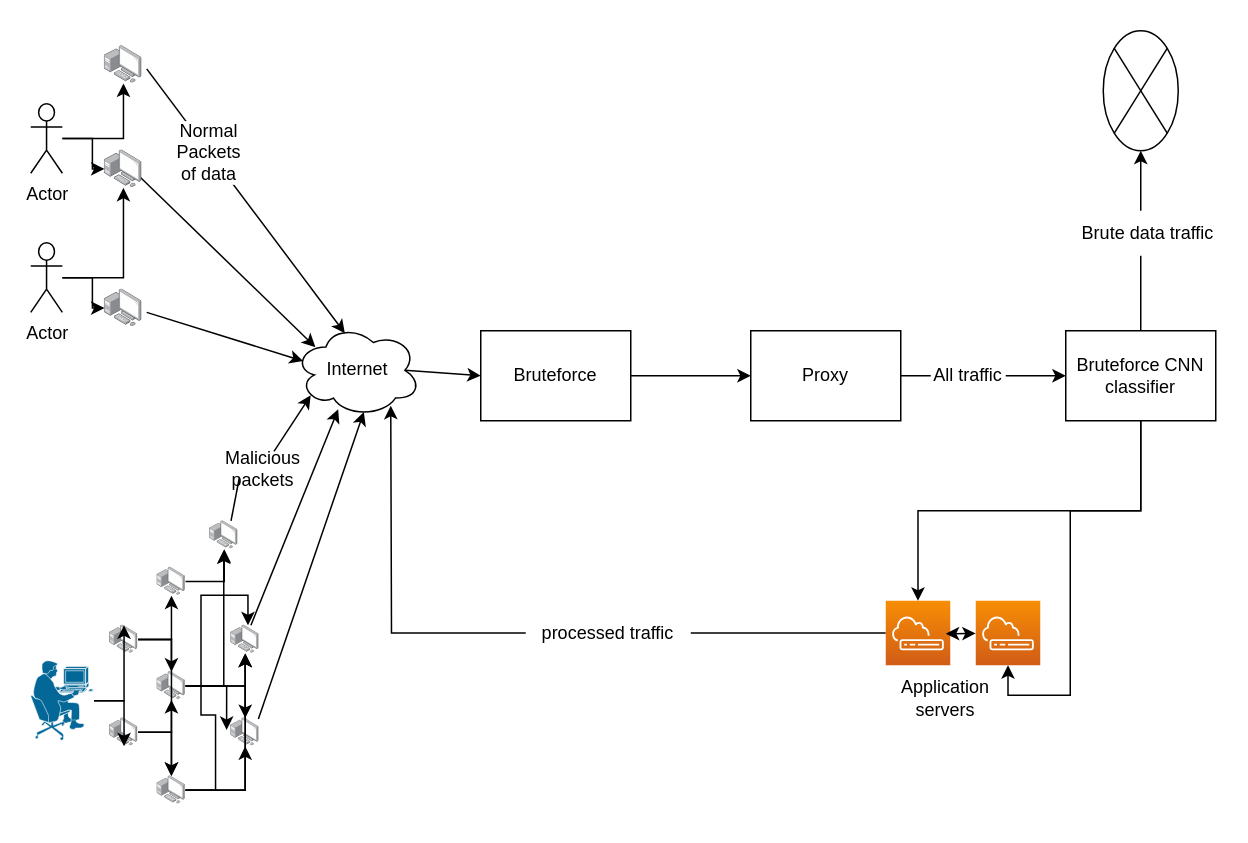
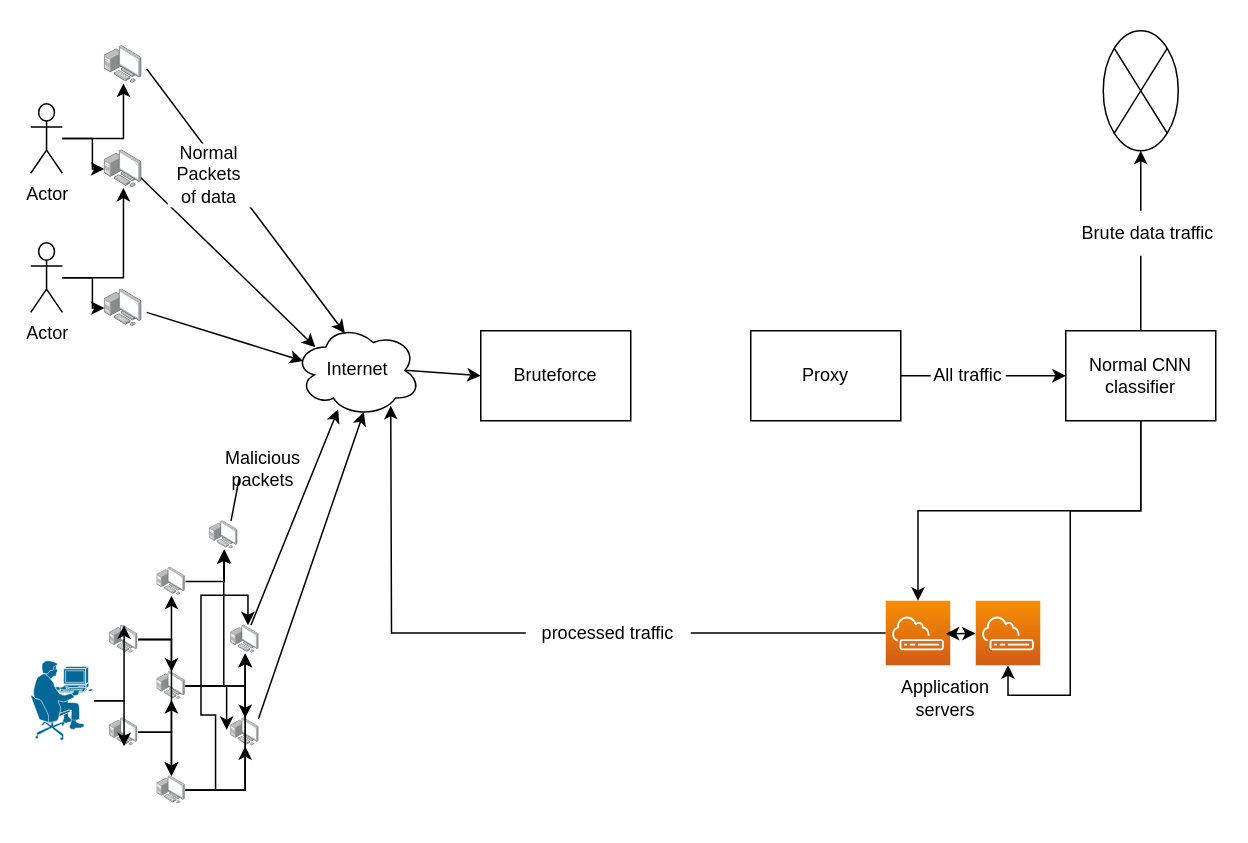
- <mxCell id="42" value="Normal Packets of data" style="text;html=1;align=center;verticalAlign=middle;whiteSpace=wrap;rounded=0;fillColor=default;" vertex="1" parent="4"><mxGeometry x="91.351" y="50.227" width="56.216" height="42.5" as="geometry" /></mxCell>
+ <mxCell id="42" value="Normal Packets of data" style="text;html=1;align=center;verticalAlign=middle;whiteSpace=wrap;rounded=0;fillColor=default;" vertex="1" parent="4"><mxGeometry x="91.351" y="65.227" width="56.216" height="42.5" as="geometry" /></mxCell>
- <mxCell id="54" value="" style="endArrow=classic;html=1;rounded=0;exitX=1;exitY=0.5;exitDx=0;exitDy=0;entryX=0;entryY=0.5;entryDx=0;entryDy=0;" edge="1" parent="1" source="48" target="49"><mxGeometry width="50" height="50" relative="1" as="geometry"><mxPoint x="420" y="300" as="sourcePoint" /><mxPoint x="490" y="250" as="targetPoint" /></mxGeometry></mxCell>
- <mxCell id="52" value="Bruteforce CNN classifier" style="rounded=0;whiteSpace=wrap;html=1;fillColor=default;" vertex="1" parent="1"><mxGeometry x="710" y="220" width="100" height="60" as="geometry" /></mxCell>
+ <mxCell id="52" value="Normal CNN classifier" style="rounded=0;whiteSpace=wrap;html=1;fillColor=default;" vertex="1" parent="1"><mxGeometry x="710" y="220" width="100" height="60" as="geometry" /></mxCell>
- <mxCell id="45" value="" style="endArrow=classic;html=1;rounded=0;entryX=0.13;entryY=0.77;entryDx=0;entryDy=0;entryPerimeter=0;startArrow=none;" edge="1" parent="2" source="43" target="3"><mxGeometry width="50" height="50" relative="1" as="geometry"><mxPoint x="112.432" y="278.182" as="sourcePoint" /><mxPoint x="147.568" y="239.545" as="targetPoint" /></mxGeometry></mxCell>
